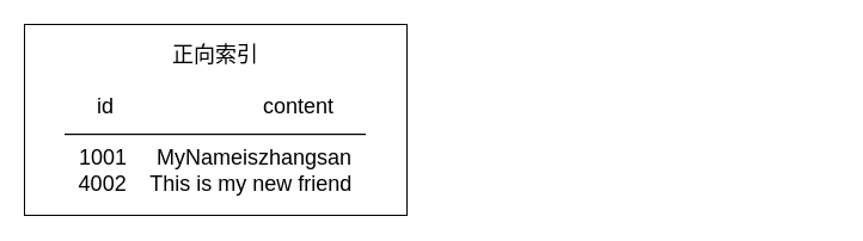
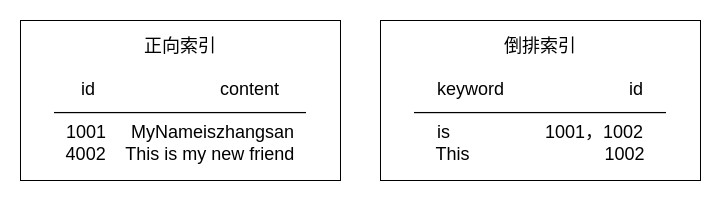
+ <mxCell id="3" value="&lt;font style=&quot;font-size: 18px;&quot;&gt;倒排索引&lt;br&gt;&lt;br&gt;keyword&amp;nbsp; &amp;nbsp; &amp;nbsp; &amp;nbsp; &amp;nbsp; &amp;nbsp; &amp;nbsp; &amp;nbsp; &amp;nbsp; &amp;nbsp; &amp;nbsp; &amp;nbsp; &amp;nbsp;id&lt;br&gt;——————————————&lt;br&gt;is&amp;nbsp; &amp;nbsp; &amp;nbsp; &amp;nbsp; &amp;nbsp; &amp;nbsp; &amp;nbsp; &amp;nbsp; &amp;nbsp; &amp;nbsp;1001，1002&lt;br&gt;This&amp;nbsp; &amp;nbsp; &amp;nbsp; &amp;nbsp; &amp;nbsp; &amp;nbsp; &amp;nbsp; &amp;nbsp; &amp;nbsp; &amp;nbsp; &amp;nbsp; &amp;nbsp; &amp;nbsp; &amp;nbsp;1002&lt;br&gt;&lt;/font&gt;" style="text;html=1;strokeColor=#000000;fillColor=none;align=center;verticalAlign=middle;whiteSpace=wrap;rounded=0;" vertex="1" parent="1"><mxGeometry x="380" y="20" width="320" height="160" as="geometry" /></mxCell>
